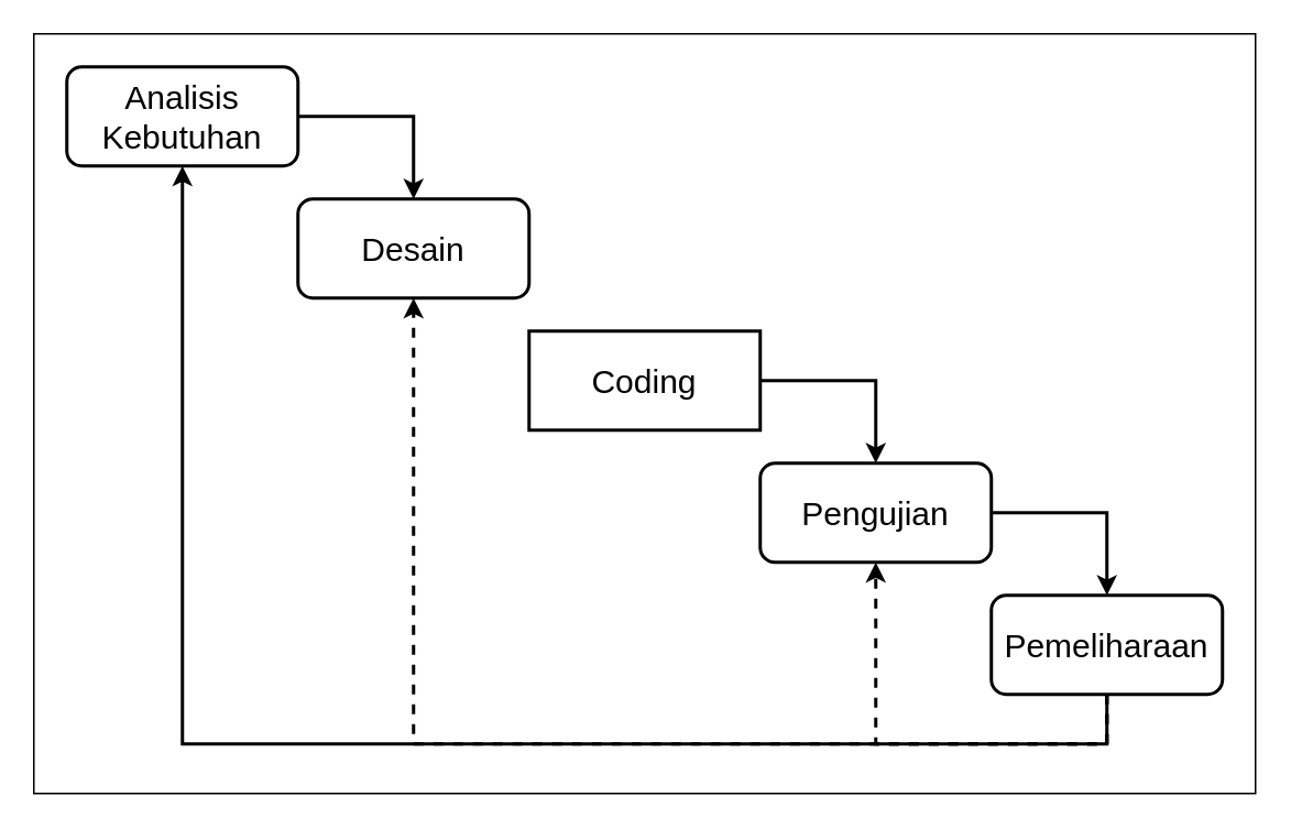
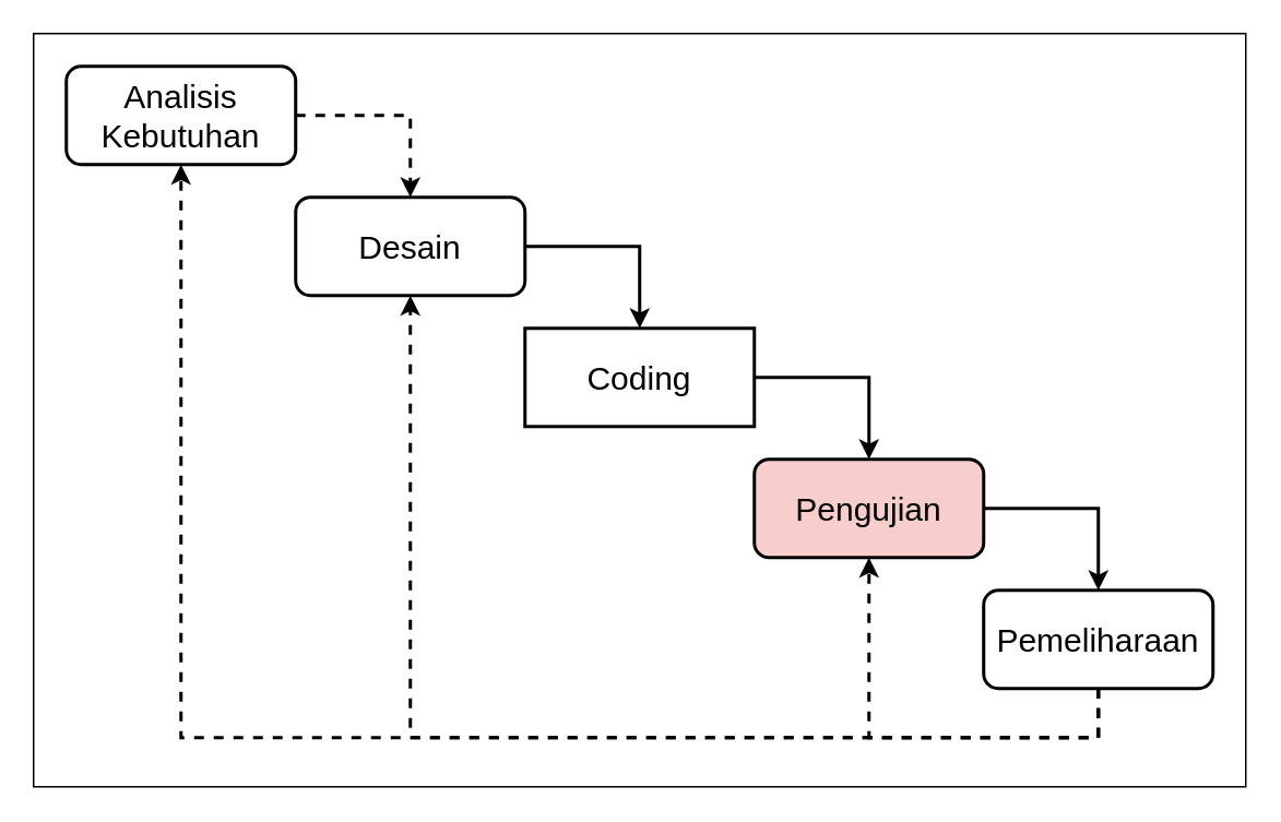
- <mxCell id="9" value="" style="endArrow=classic;html=1;strokeWidth=2;exitX=1;exitY=0.5;exitDx=0;exitDy=0;entryX=0.5;entryY=0;entryDx=0;entryDy=0;rounded=0;" edge="1" parent="2" source="4" target="5"><mxGeometry width="50" height="50" relative="1" as="geometry"><mxPoint x="250" y="210" as="sourcePoint" /><mxPoint x="300" y="160" as="targetPoint" /><Array as="points"><mxPoint x="230" y="50" /></Array></mxGeometry></mxCell>
+ <mxCell id="9" value="" style="endArrow=classic;html=1;strokeWidth=2;exitX=1;exitY=0.5;exitDx=0;exitDy=0;entryX=0.5;entryY=0;entryDx=0;entryDy=0;rounded=0;dashed=1;" edge="1" parent="2" source="4" target="5"><mxGeometry width="50" height="50" relative="1" as="geometry"><mxPoint x="250" y="210" as="sourcePoint" /><mxPoint x="300" y="160" as="targetPoint" /><Array as="points"><mxPoint x="230" y="50" /></Array></mxGeometry></mxCell>
+ <mxCell id="10" value="" style="endArrow=classic;html=1;strokeWidth=2;exitX=1;exitY=0.5;exitDx=0;exitDy=0;entryX=0.5;entryY=0;entryDx=0;entryDy=0;rounded=0;" edge="1" parent="2" source="5" target="6"><mxGeometry width="50" height="50" relative="1" as="geometry"><mxPoint x="250" y="130" as="sourcePoint" /><mxPoint x="300" y="80" as="targetPoint" /><Array as="points"><mxPoint x="370" y="130" /></Array></mxGeometry></mxCell>
- <mxCell id="7" value="&lt;span style=&quot;font-size: 20px&quot;&gt;Pengujian&lt;/span&gt;" style="rounded=1;whiteSpace=wrap;html=1;strokeWidth=2;" vertex="1" parent="2"><mxGeometry x="440" y="260" width="140" height="60" as="geometry" /></mxCell>
+ <mxCell id="7" value="&lt;span style=&quot;font-size: 20px&quot;&gt;Pengujian&lt;/span&gt;" style="rounded=1;whiteSpace=wrap;html=1;strokeWidth=2;fillColor=#f8cecc;" vertex="1" parent="2"><mxGeometry x="440" y="260" width="140" height="60" as="geometry" /></mxCell>
- <mxCell id="13" value="" style="endArrow=classic;html=1;strokeWidth=2;dashed=0;exitX=0.5;exitY=1;exitDx=0;exitDy=0;entryX=0.5;entryY=1;entryDx=0;entryDy=0;rounded=0;" edge="1" parent="2" source="8" target="4"><mxGeometry width="50" height="50" relative="1" as="geometry"><mxPoint x="340" y="310" as="sourcePoint" /><mxPoint x="390" y="260" as="targetPoint" /><Array as="points"><mxPoint x="650" y="430" /><mxPoint x="90" y="430" /></Array></mxGeometry></mxCell>
+ <mxCell id="13" value="" style="endArrow=classic;html=1;strokeWidth=2;dashed=1;exitX=0.5;exitY=1;exitDx=0;exitDy=0;entryX=0.5;entryY=1;entryDx=0;entryDy=0;rounded=0;" edge="1" parent="2" source="8" target="4"><mxGeometry width="50" height="50" relative="1" as="geometry"><mxPoint x="340" y="310" as="sourcePoint" /><mxPoint x="390" y="260" as="targetPoint" /><Array as="points"><mxPoint x="650" y="430" /><mxPoint x="90" y="430" /></Array></mxGeometry></mxCell>
